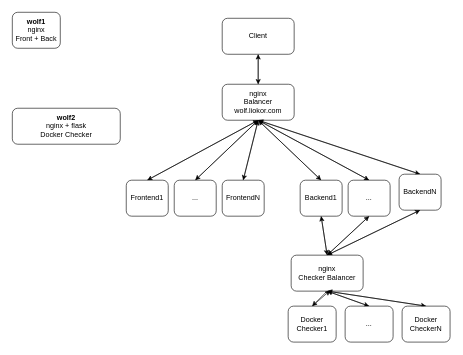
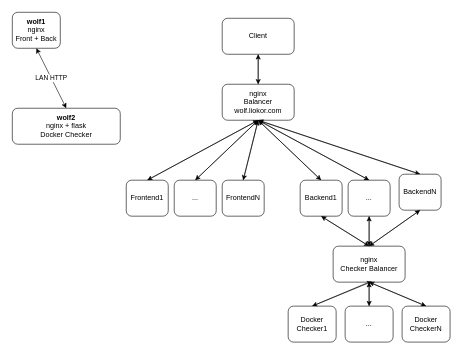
+ <mxCell id="4" value="LAN HTTP" style="endArrow=classic;startArrow=classic;html=1;rounded=0;entryX=0.5;entryY=1;entryDx=0;entryDy=0;exitX=0.5;exitY=0;exitDx=0;exitDy=0;" edge="1" parent="1" source="3" target="2"><mxGeometry width="50" height="50" relative="1" as="geometry"><mxPoint x="20" y="220" as="sourcePoint" /><mxPoint x="70" y="170" as="targetPoint" /></mxGeometry></mxCell>
- <mxCell id="34" value="&lt;div&gt;nginx&lt;/div&gt;&lt;div&gt;Checker Balancer&lt;/div&gt;" style="rounded=1;whiteSpace=wrap;html=1;" vertex="1" parent="1"><mxGeometry x="485" y="425" width="120" height="60" as="geometry" /></mxCell>
+ <mxCell id="34" value="&lt;div&gt;nginx&lt;/div&gt;&lt;div&gt;Checker Balancer&lt;/div&gt;" style="rounded=1;whiteSpace=wrap;html=1;" vertex="1" parent="1"><mxGeometry x="555" y="410" width="120" height="60" as="geometry" /></mxCell>
